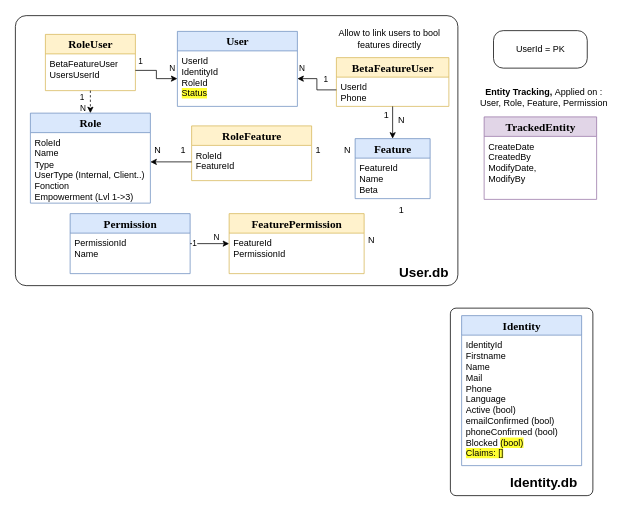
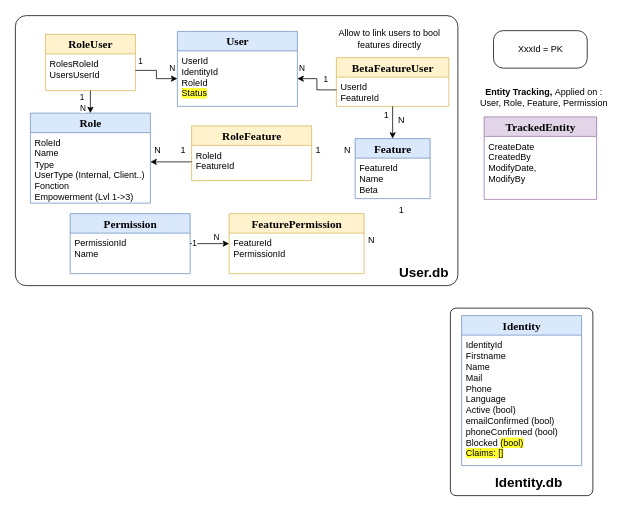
- <mxCell id="40" value="UserId = PK" style="rounded=1;whiteSpace=wrap;html=1;arcSize=26;" parent="1" vertex="1"><mxGeometry x="657.5" y="40" width="125" height="50" as="geometry" /></mxCell>
+ <mxCell id="40" value="XxxId = PK" style="rounded=1;whiteSpace=wrap;html=1;arcSize=26;" parent="1" vertex="1"><mxGeometry x="657.5" y="40" width="125" height="50" as="geometry" /></mxCell>
- <mxCell id="42" value="BetaFeatureUser&lt;br&gt;UsersUserId" style="text;html=1;strokeColor=none;fillColor=none;align=left;verticalAlign=top;spacingLeft=4;spacingRight=4;whiteSpace=wrap;overflow=hidden;rotatable=0;points=[[0,0.5],[1,0.5]];portConstraint=eastwest;" parent="41" vertex="1"><mxGeometry y="26" width="120" height="44" as="geometry" /></mxCell>
+ <mxCell id="42" value="RolesRoleId&lt;br&gt;UsersUserId" style="text;html=1;strokeColor=none;fillColor=none;align=left;verticalAlign=top;spacingLeft=4;spacingRight=4;whiteSpace=wrap;overflow=hidden;rotatable=0;points=[[0,0.5],[1,0.5]];portConstraint=eastwest;" parent="41" vertex="1"><mxGeometry y="26" width="120" height="44" as="geometry" /></mxCell>
- <mxCell id="23" value="UserId&lt;br&gt;Phone" style="text;html=1;strokeColor=none;fillColor=none;align=left;verticalAlign=top;spacingLeft=4;spacingRight=4;whiteSpace=wrap;overflow=hidden;rotatable=0;points=[[0,0.5],[1,0.5]];portConstraint=eastwest;" parent="22" vertex="1"><mxGeometry y="26" width="150" height="34" as="geometry" /></mxCell>
+ <mxCell id="23" value="UserId&lt;br&gt;FeatureId" style="text;html=1;strokeColor=none;fillColor=none;align=left;verticalAlign=top;spacingLeft=4;spacingRight=4;whiteSpace=wrap;overflow=hidden;rotatable=0;points=[[0,0.5],[1,0.5]];portConstraint=eastwest;" parent="22" vertex="1"><mxGeometry y="26" width="150" height="34" as="geometry" /></mxCell>
- <mxCell id="46" style="edgeStyle=orthogonalEdgeStyle;rounded=0;orthogonalLoop=1;jettySize=auto;html=1;entryX=0.5;entryY=0;entryDx=0;entryDy=0;exitX=0.5;exitY=1;exitDx=0;exitDy=0;dashed=1;" parent="1" source="41" target="3" edge="1"><mxGeometry relative="1" as="geometry"><Array as="points" /><mxPoint x="210" y="103" as="sourcePoint" /><mxPoint x="250" y="103" as="targetPoint" /></mxGeometry></mxCell>
+ <mxCell id="46" style="edgeStyle=orthogonalEdgeStyle;rounded=0;orthogonalLoop=1;jettySize=auto;html=1;entryX=0.5;entryY=0;entryDx=0;entryDy=0;exitX=0.5;exitY=1;exitDx=0;exitDy=0;" parent="1" source="41" target="3" edge="1"><mxGeometry relative="1" as="geometry"><Array as="points" /><mxPoint x="210" y="103" as="sourcePoint" /><mxPoint x="250" y="103" as="targetPoint" /></mxGeometry></mxCell>
- <mxCell id="39" value="&lt;b&gt;&lt;font style=&quot;font-size: 18px;&quot;&gt;Identity.db&lt;/font&gt;&lt;/b&gt;" style="text;html=1;strokeColor=none;fillColor=none;align=center;verticalAlign=middle;whiteSpace=wrap;rounded=0;" parent="1" vertex="1"><mxGeometry x="675" y="630" width="100" height="25" as="geometry" /></mxCell>
+ <mxCell id="39" value="&lt;b&gt;&lt;font style=&quot;font-size: 18px;&quot;&gt;Identity.db&lt;/font&gt;&lt;/b&gt;" style="text;html=1;strokeColor=none;fillColor=none;align=center;verticalAlign=middle;whiteSpace=wrap;rounded=0;" parent="1" vertex="1"><mxGeometry x="655" y="630" width="100" height="25" as="geometry" /></mxCell>
